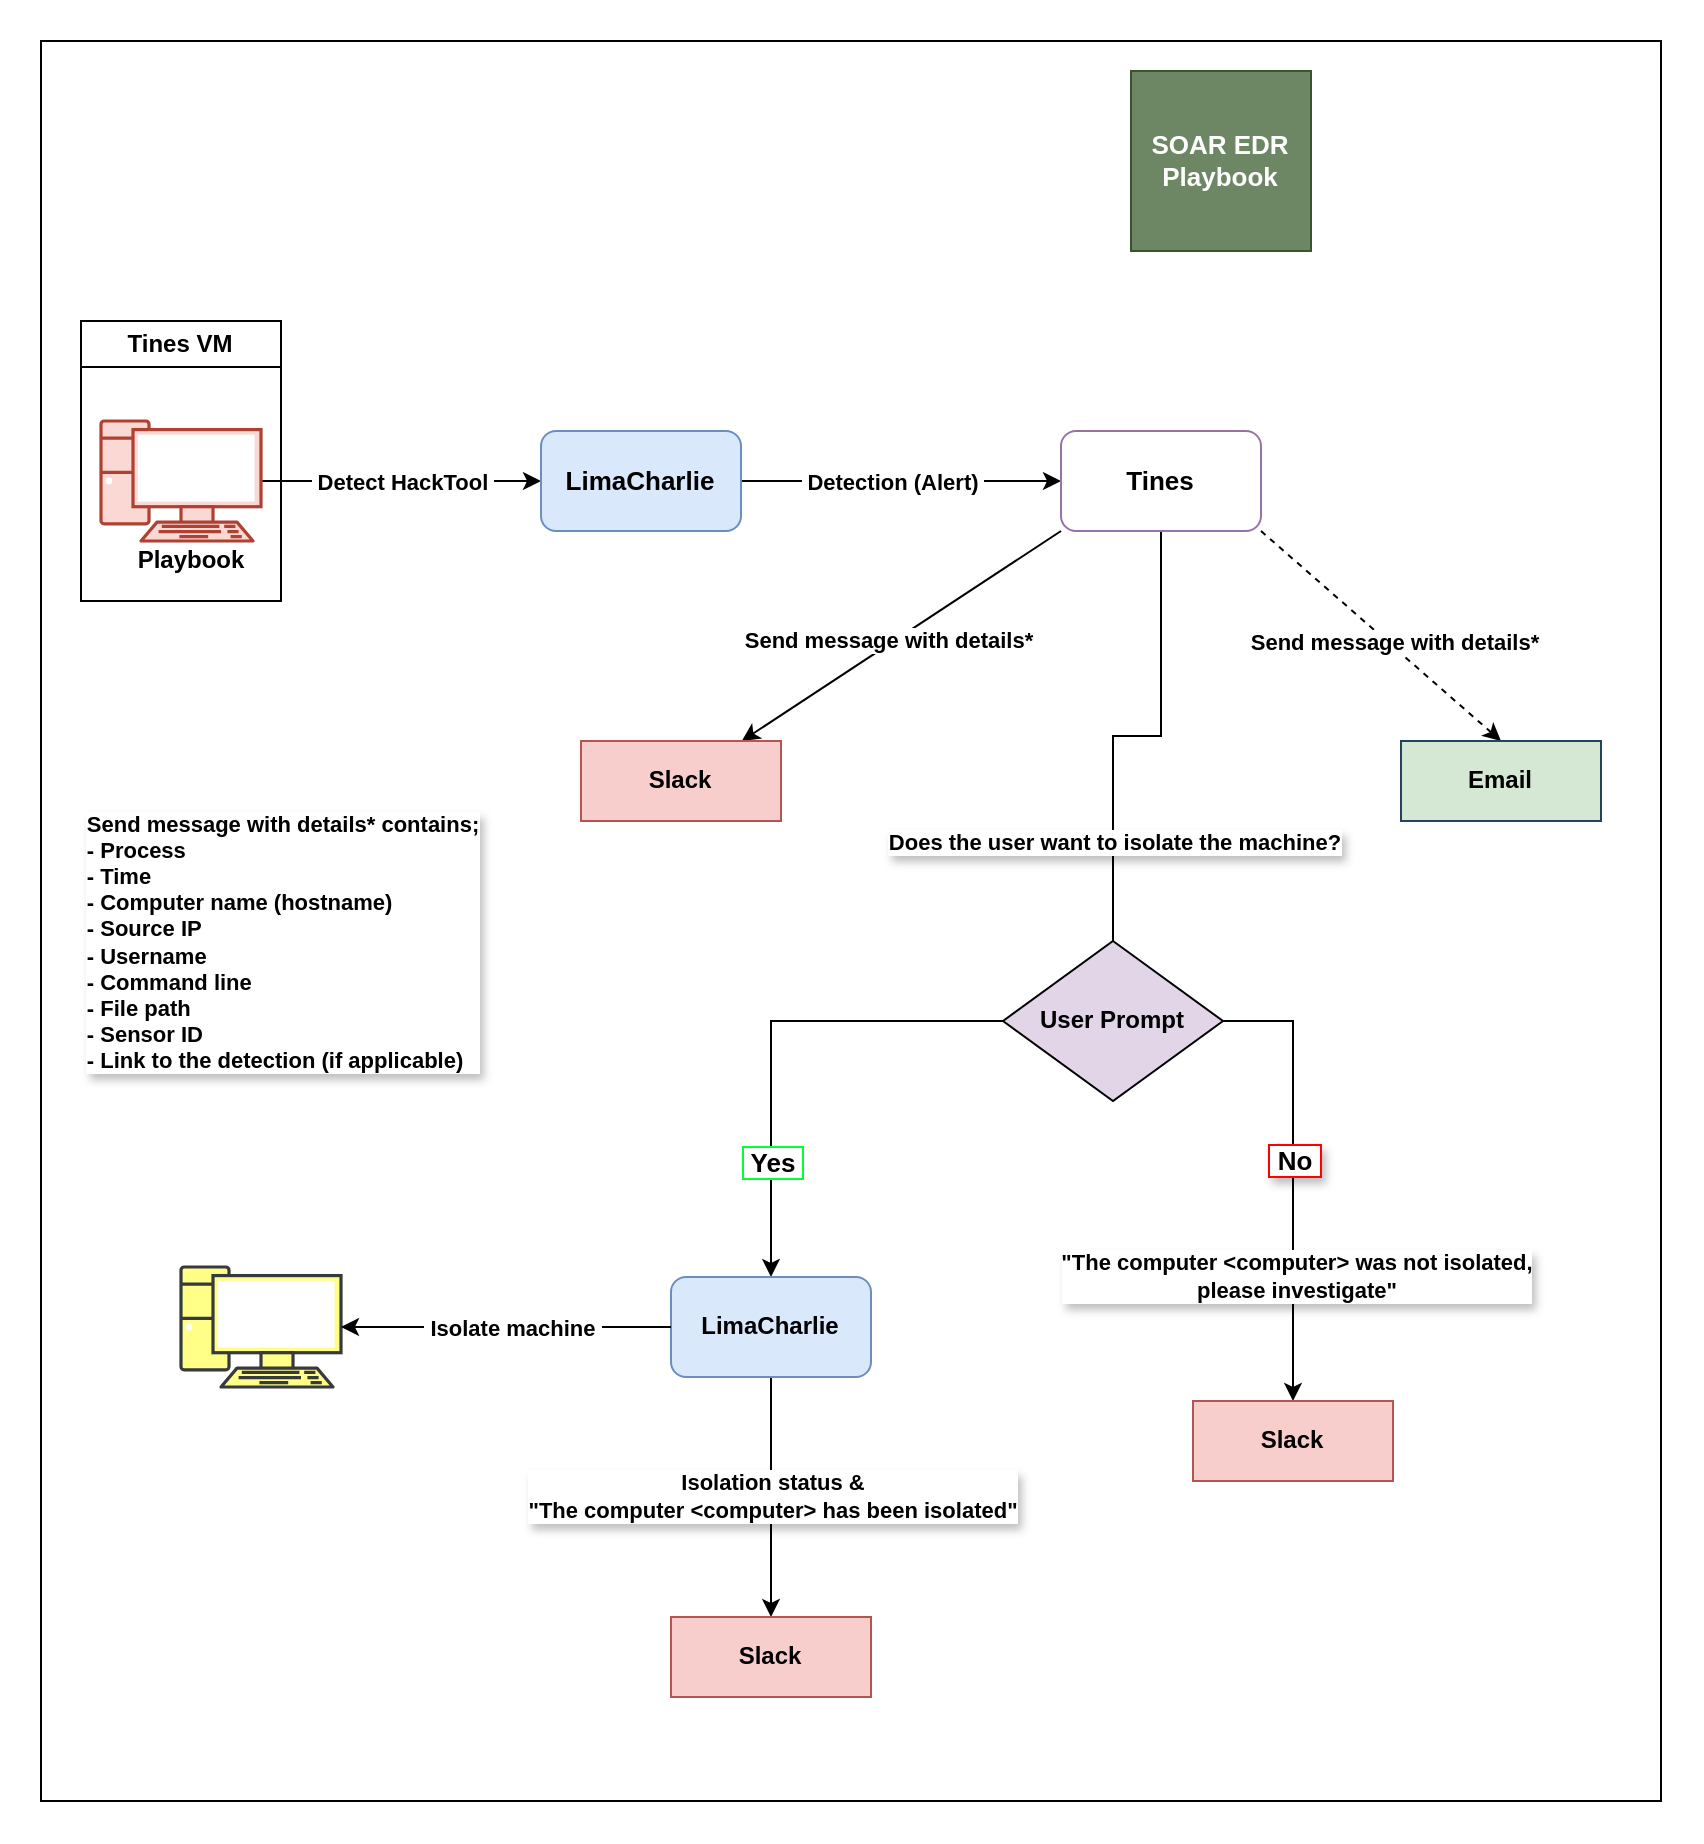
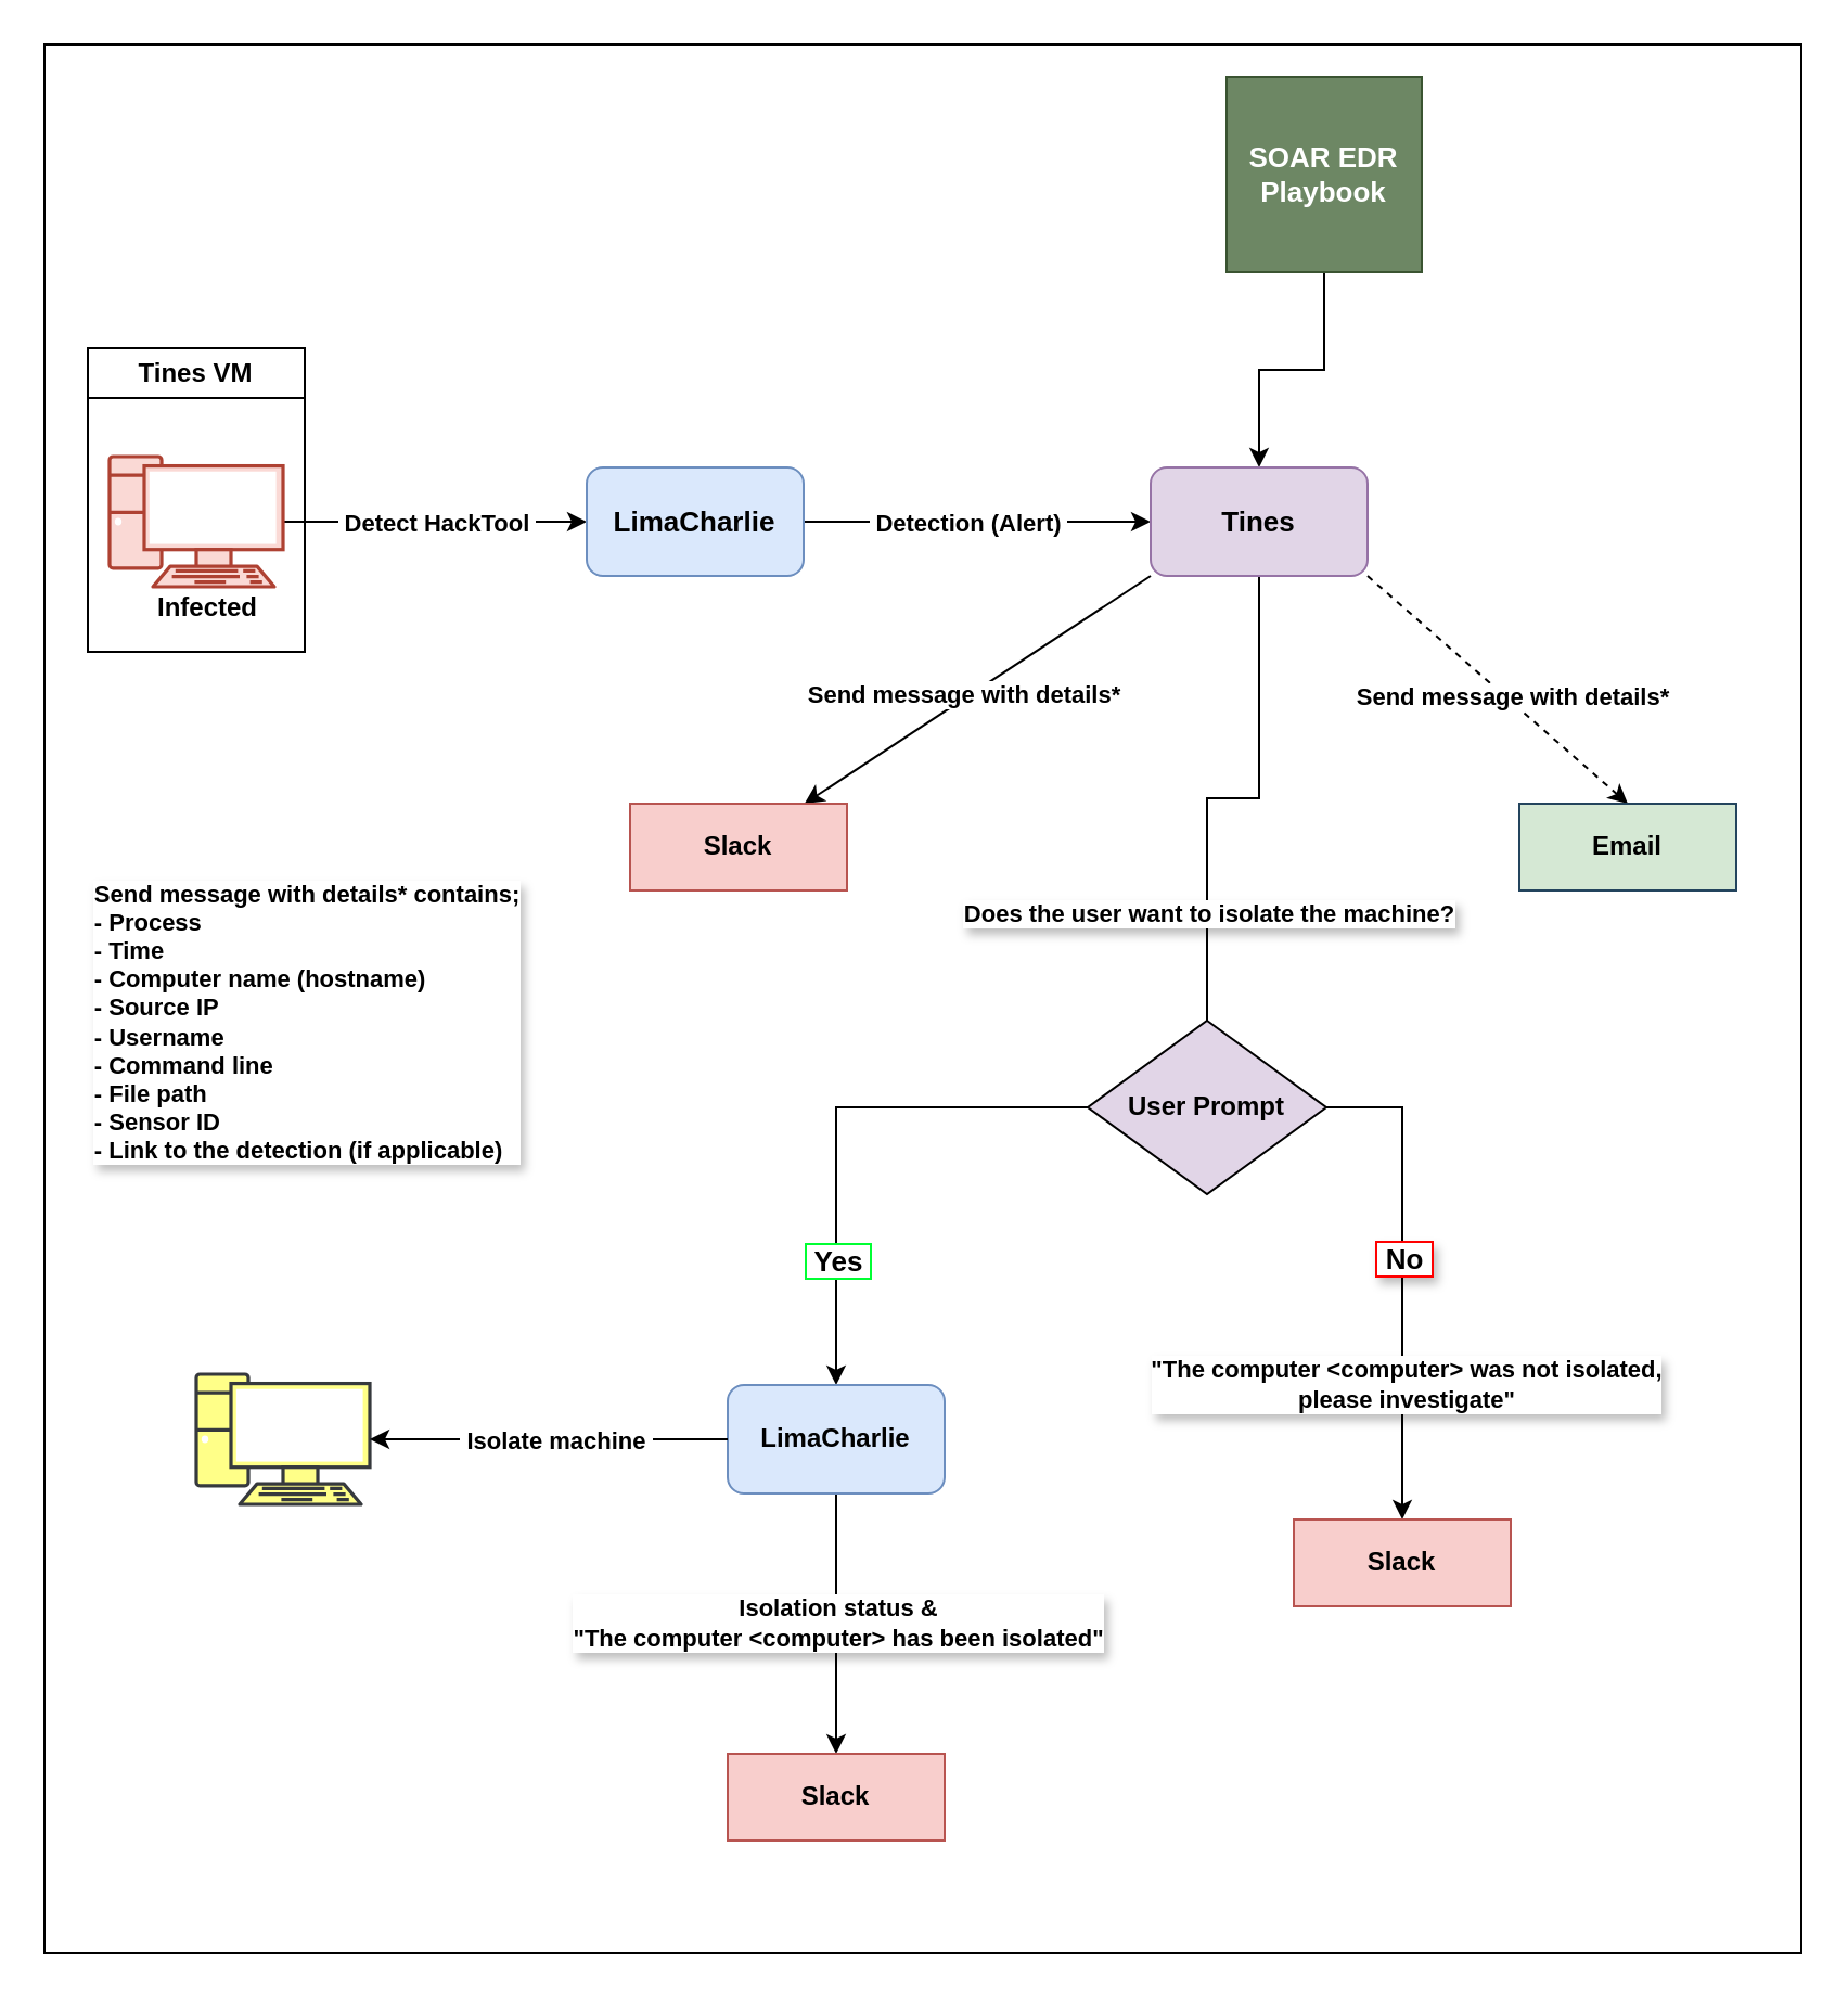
+ <mxCell id="3" style="edgeStyle=orthogonalEdgeStyle;rounded=0;orthogonalLoop=1;jettySize=auto;html=1;entryX=0.5;entryY=0;entryDx=0;entryDy=0;exitX=0.5;exitY=1;exitDx=0;exitDy=0;" parent="1" source="4" target="18" edge="1"><mxGeometry relative="1" as="geometry"><mxPoint x="580" y="150" as="sourcePoint" /></mxGeometry></mxCell>
- <mxCell id="18" value="&lt;b&gt;Tines&lt;/b&gt;" style="rounded=1;whiteSpace=wrap;html=1;fillColor=#ffffff;strokeColor=#9673a6;fontSize=13;" parent="1" vertex="1"><mxGeometry x="530" y="215" width="100" height="50" as="geometry" /></mxCell>
+ <mxCell id="18" value="&lt;b&gt;Tines&lt;/b&gt;" style="rounded=1;whiteSpace=wrap;html=1;fillColor=#e1d5e7;strokeColor=#9673a6;fontSize=13;" parent="1" vertex="1"><mxGeometry x="530" y="215" width="100" height="50" as="geometry" /></mxCell>
- <mxCell id="33" value="&lt;b&gt;Playbook&lt;/b&gt;" style="text;html=1;align=center;verticalAlign=middle;resizable=0;points=[];autosize=1;strokeColor=none;fillColor=none;" parent="1" vertex="1"><mxGeometry x="60" y="265" width="70" height="30" as="geometry" /></mxCell>
+ <mxCell id="33" value="&lt;b&gt;Infected&lt;/b&gt;" style="text;html=1;align=center;verticalAlign=middle;resizable=0;points=[];autosize=1;strokeColor=none;fillColor=none;" parent="1" vertex="1"><mxGeometry x="60" y="265" width="70" height="30" as="geometry" /></mxCell>
